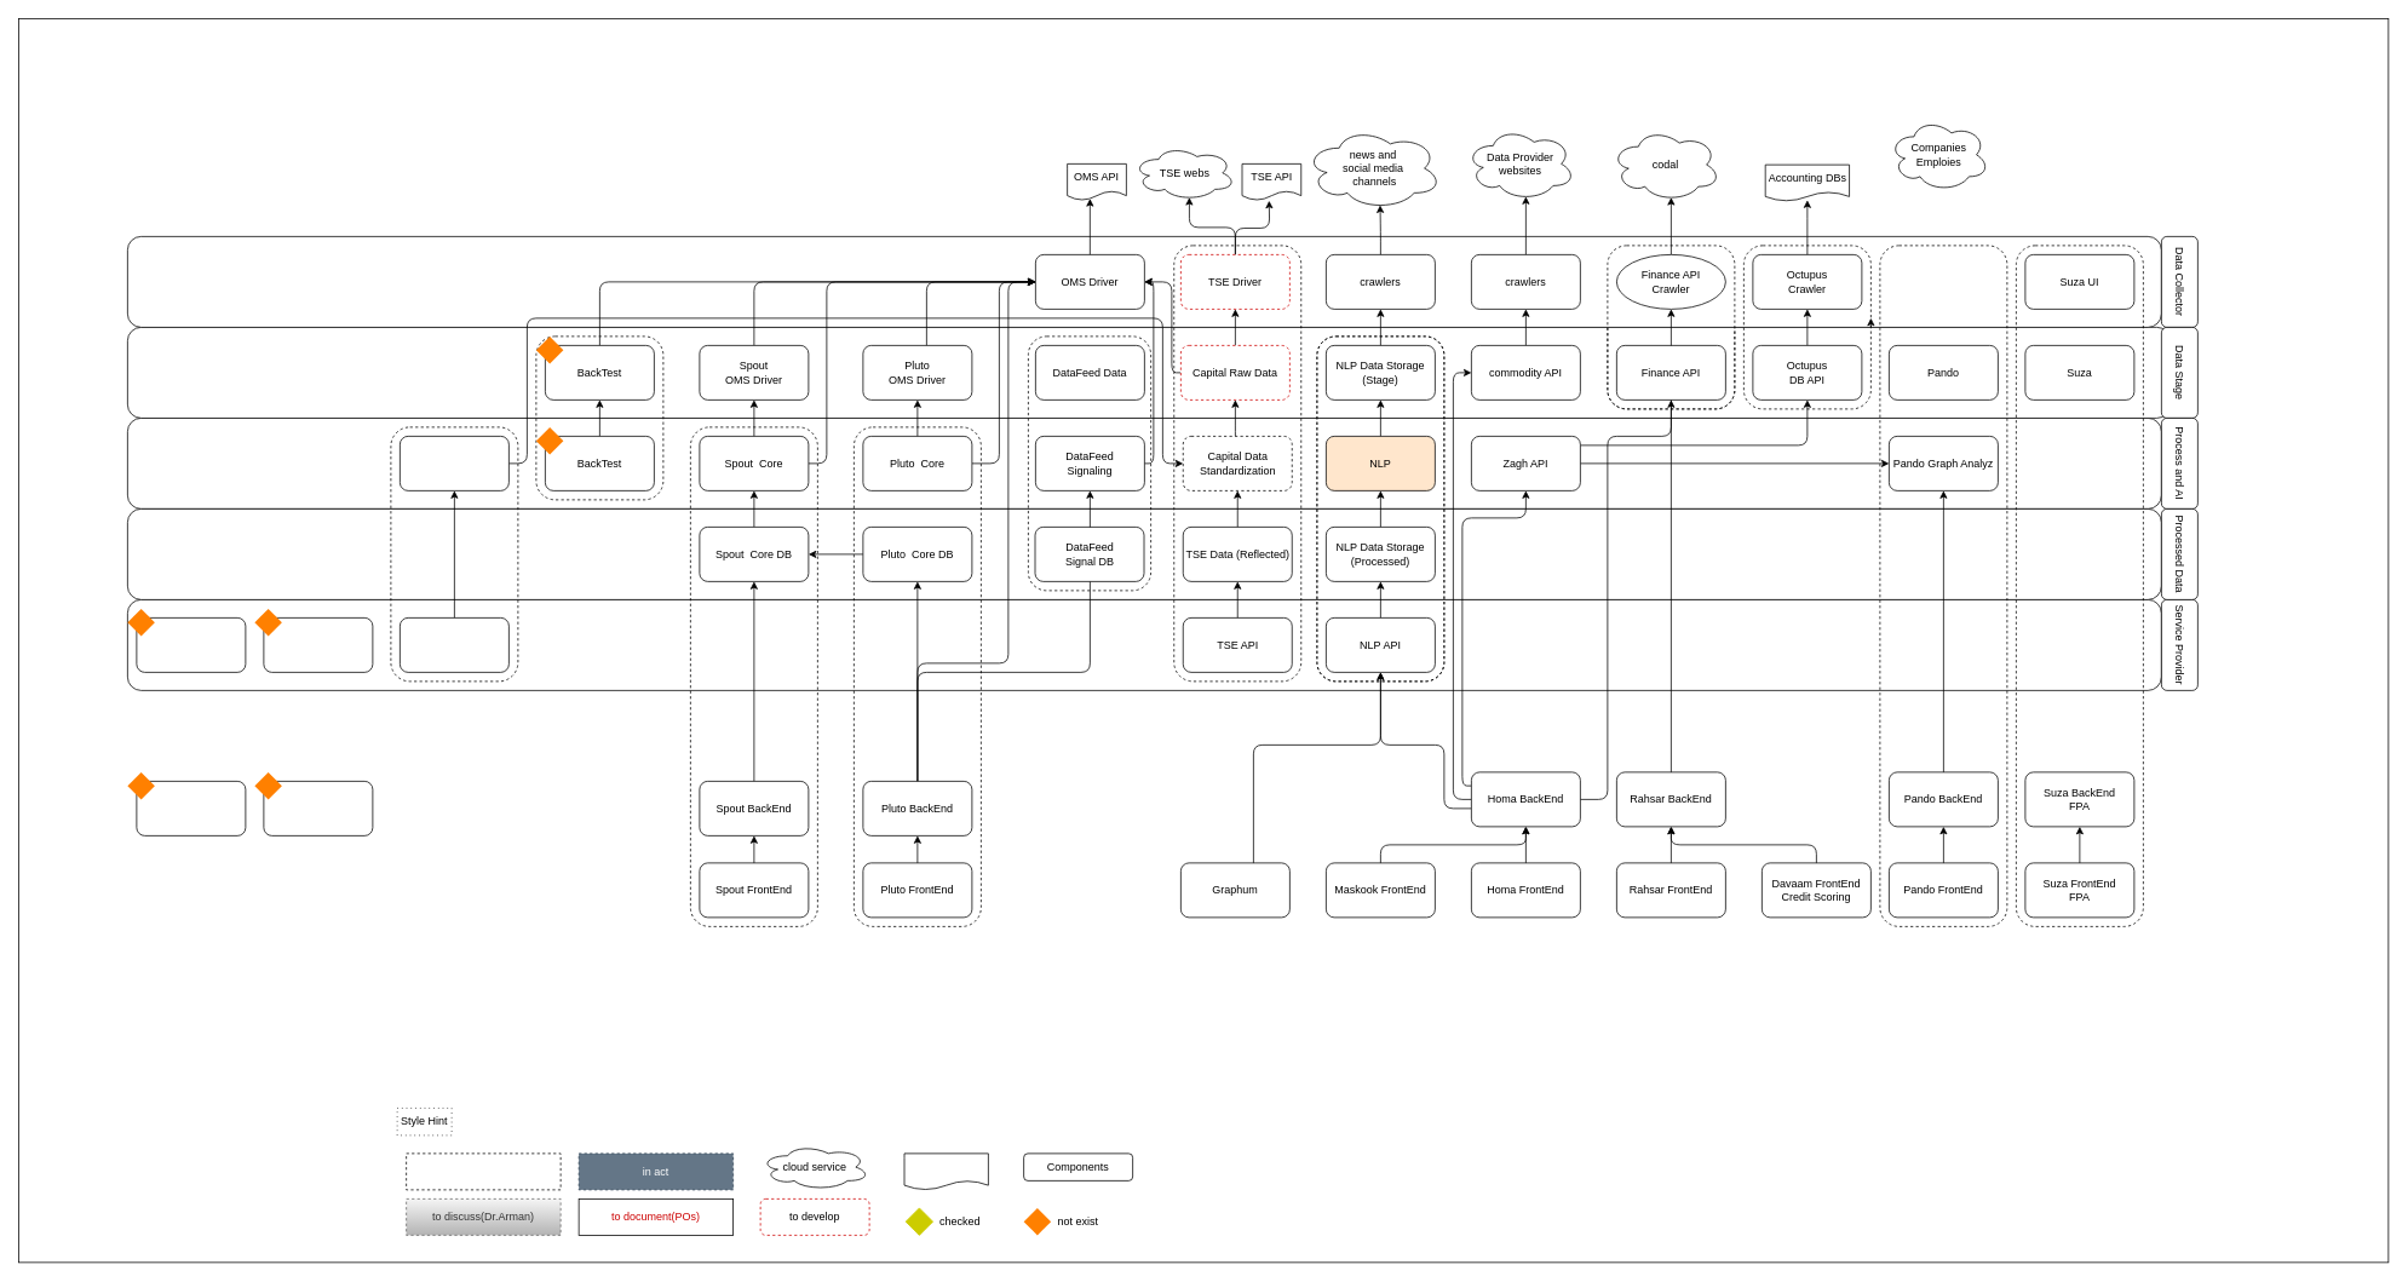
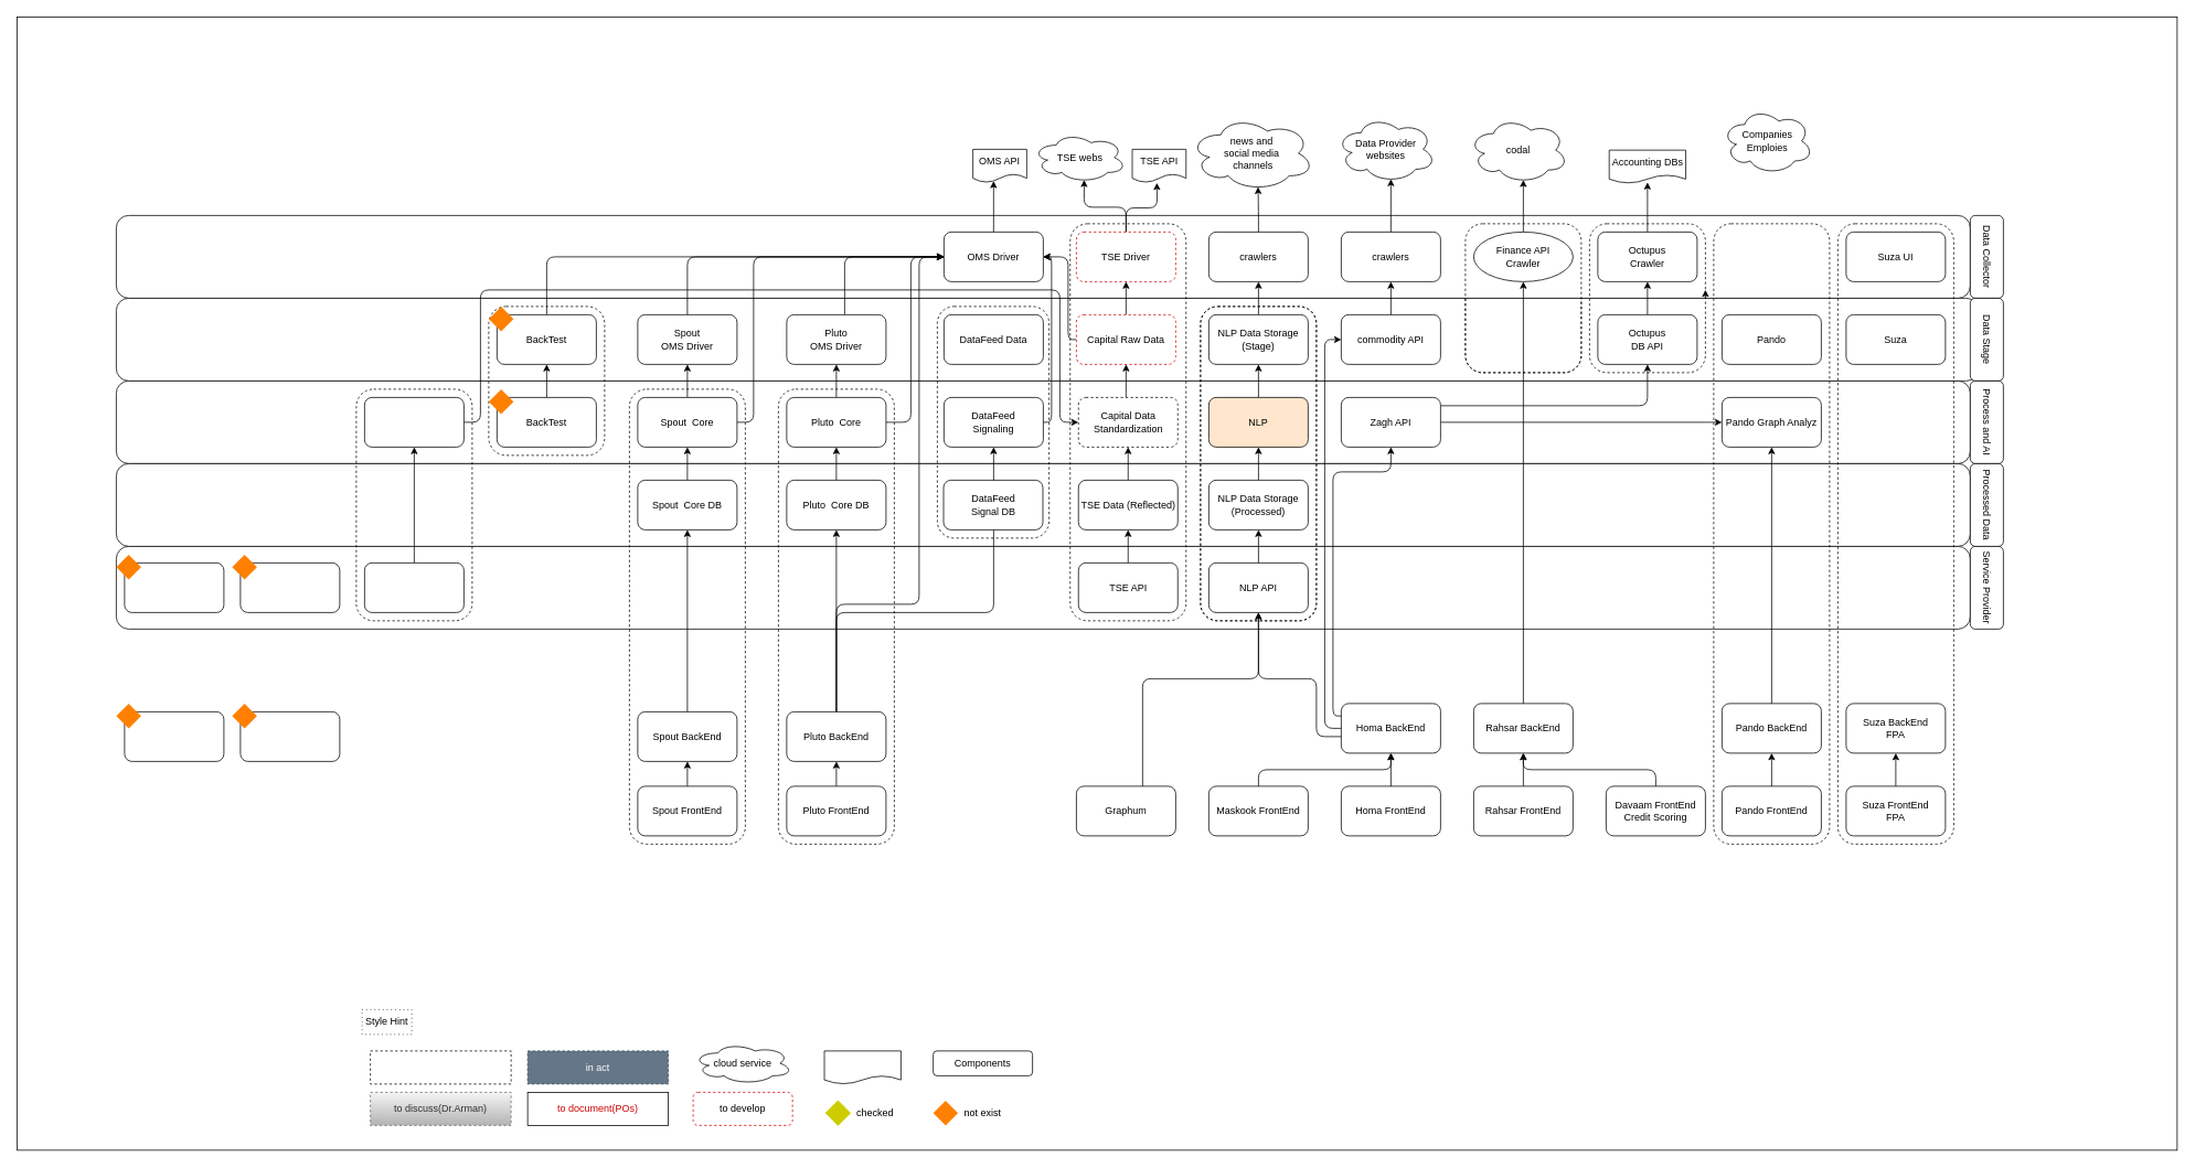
- <mxCell id="61" value="Finance API" style="rounded=1;whiteSpace=wrap;html=1;" parent="1" vertex="1"><mxGeometry x="1780" y="380" width="120" height="60" as="geometry" /></mxCell>
- <mxCell id="82" style="edgeStyle=orthogonalEdgeStyle;html=1;fontSize=12;fontColor=#FFFFFF;startArrow=none;" parent="1" source="145" target="144" edge="1"><mxGeometry relative="1" as="geometry" /></mxCell>
+ <mxCell id="82" style="edgeStyle=orthogonalEdgeStyle;html=1;fontSize=12;fontColor=#FFFFFF;startArrow=none;" parent="1" source="145" target="98" edge="1"><mxGeometry relative="1" as="geometry" /></mxCell>
- <mxCell id="40" style="edgeStyle=orthogonalEdgeStyle;html=1;entryX=0.5;entryY=1;entryDx=0;entryDy=0;" edge="1" parent="1" source="41" target="61"><mxGeometry relative="1" as="geometry"><Array as="points"><mxPoint x="1770" y="880" /><mxPoint x="1770" y="480" /><mxPoint x="1840" y="480" /></Array></mxGeometry></mxCell>
